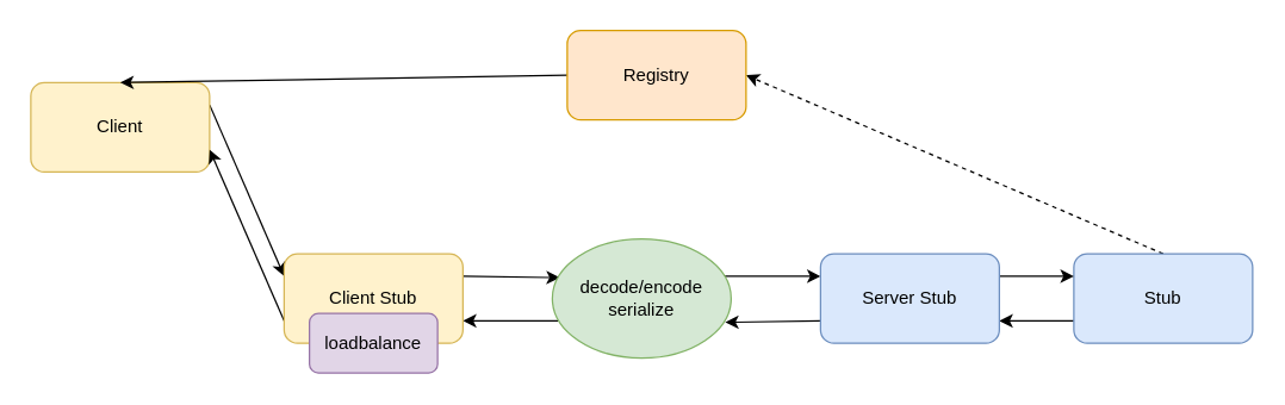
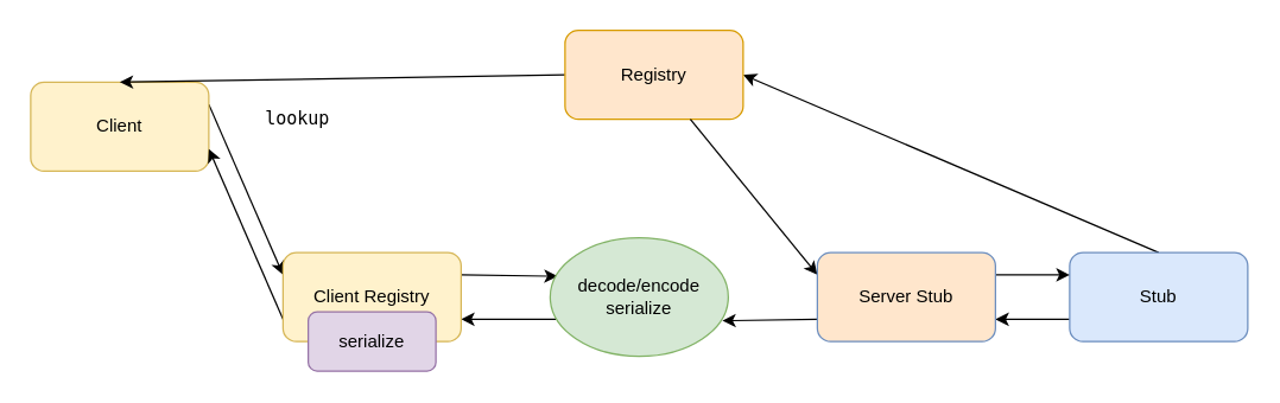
+ <mxCell id="19" value="&lt;pre&gt;&lt;pre&gt;lookup&lt;/pre&gt;&lt;/pre&gt;" style="text;html=1;strokeColor=none;fillColor=none;align=center;verticalAlign=middle;whiteSpace=wrap;rounded=0;" vertex="1" parent="1"><mxGeometry x="180" y="70" width="40" height="20" as="geometry" /></mxCell>
- <mxCell id="4" style="edgeStyle=none;rounded=0;orthogonalLoop=1;jettySize=auto;html=1;exitX=0.5;exitY=0;exitDx=0;exitDy=0;entryX=1;entryY=0.5;entryDx=0;entryDy=0;dashed=1;" edge="1" parent="1" source="6" target="8"><mxGeometry relative="1" as="geometry" /></mxCell>
+ <mxCell id="4" style="edgeStyle=none;rounded=0;orthogonalLoop=1;jettySize=auto;html=1;exitX=0.5;exitY=0;exitDx=0;exitDy=0;entryX=1;entryY=0.5;entryDx=0;entryDy=0;" edge="1" parent="1" source="6" target="8"><mxGeometry relative="1" as="geometry" /></mxCell>
- <mxCell id="9" style="edgeStyle=none;rounded=0;orthogonalLoop=1;jettySize=auto;html=1;exitX=0;exitY=0.25;exitDx=0;exitDy=0;entryX=0.958;entryY=0.313;entryDx=0;entryDy=0;entryPerimeter=0;startArrow=classic;startFill=1;endArrow=none;endFill=0;" edge="1" parent="1" source="12" target="18"><mxGeometry relative="1" as="geometry" /></mxCell>
+ <mxCell id="9" style="edgeStyle=none;rounded=0;orthogonalLoop=1;jettySize=auto;html=1;exitX=0;exitY=0.25;exitDx=0;exitDy=0;startArrow=classic;startFill=1;endArrow=none;endFill=0;" edge="1" parent="1" source="12" target="8"><mxGeometry relative="1" as="geometry" /></mxCell>
- <mxCell id="16" value="Client Stub" style="rounded=1;whiteSpace=wrap;html=1;fillColor=#fff2cc;strokeColor=#d6b656;" vertex="1" parent="1"><mxGeometry x="190" y="170" width="120" height="60" as="geometry" /></mxCell>
+ <mxCell id="16" value="Client Registry" style="rounded=1;whiteSpace=wrap;html=1;fillColor=#fff2cc;strokeColor=#d6b656;" vertex="1" parent="1"><mxGeometry x="190" y="170" width="120" height="60" as="geometry" /></mxCell>
- <mxCell id="12" value="Server Stub" style="rounded=1;whiteSpace=wrap;html=1;fillColor=#dae8fc;strokeColor=#6c8ebf;" vertex="1" parent="1"><mxGeometry x="550" y="170" width="120" height="60" as="geometry" /></mxCell>
+ <mxCell id="12" value="Server Stub" style="rounded=1;whiteSpace=wrap;html=1;fillColor=#ffe6cc;strokeColor=#6c8ebf;" vertex="1" parent="1"><mxGeometry x="550" y="170" width="120" height="60" as="geometry" /></mxCell>
- <mxCell id="17" value="loadbalance" style="rounded=1;whiteSpace=wrap;html=1;fillColor=#e1d5e7;strokeColor=#9673a6;" vertex="1" parent="1"><mxGeometry x="207" y="210" width="86" height="40" as="geometry" /></mxCell>
+ <mxCell id="17" value="serialize" style="rounded=1;whiteSpace=wrap;html=1;fillColor=#e1d5e7;strokeColor=#9673a6;" vertex="1" parent="1"><mxGeometry x="207" y="210" width="86" height="40" as="geometry" /></mxCell>
